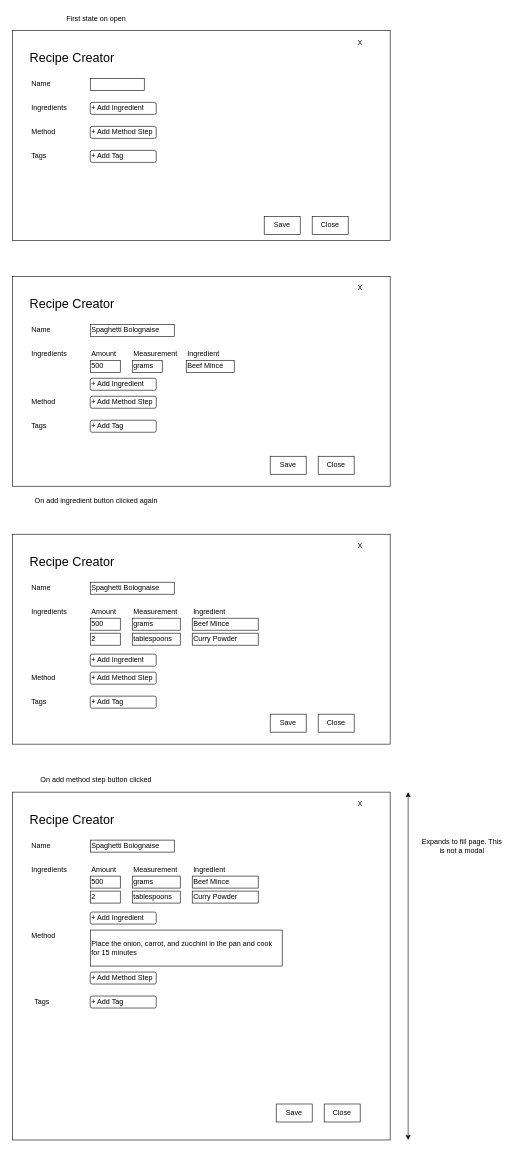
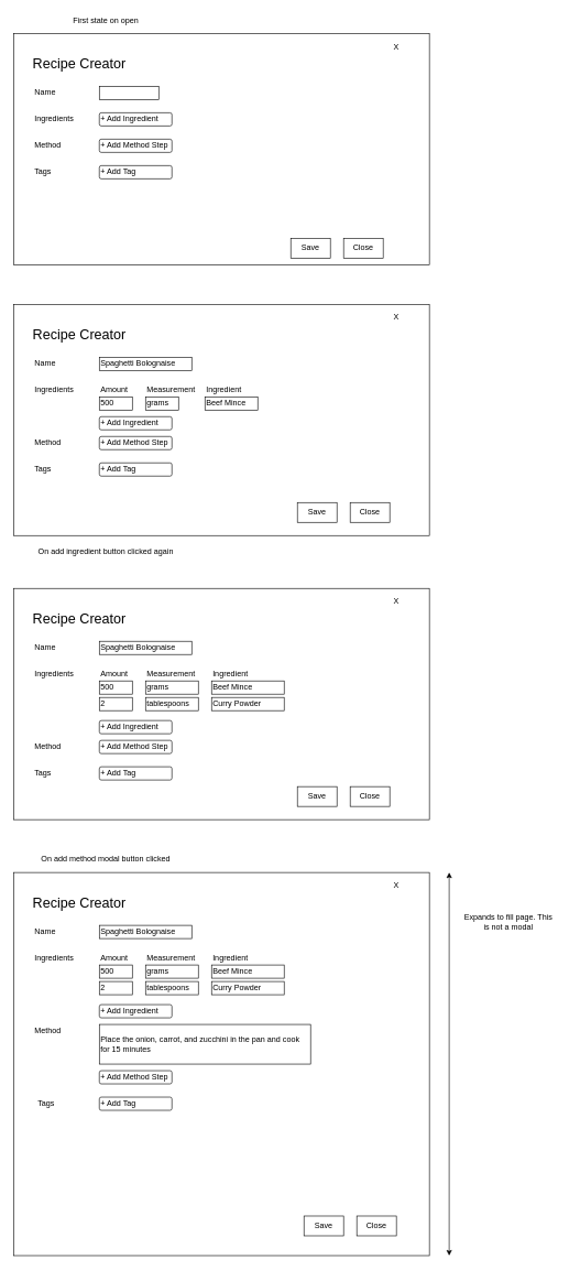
- <mxCell id="70" value="On add method step button clicked" style="text;html=1;strokeColor=none;fillColor=none;align=center;verticalAlign=middle;whiteSpace=wrap;rounded=0;" vertex="1" parent="1"><mxGeometry x="20" y="1290" width="280" height="20" as="geometry" /></mxCell>
+ <mxCell id="70" value="On add method modal button clicked" style="text;html=1;strokeColor=none;fillColor=none;align=center;verticalAlign=middle;whiteSpace=wrap;rounded=0;" vertex="1" parent="1"><mxGeometry x="20" y="1290" width="280" height="20" as="geometry" /></mxCell>
- <mxCell id="85" value="Expands to fill page. This is not a modal" style="text;html=1;strokeColor=none;fillColor=none;align=center;verticalAlign=middle;whiteSpace=wrap;rounded=0;" vertex="1" parent="1"><mxGeometry x="700" y="1400" width="140" height="20" as="geometry" /></mxCell>
+ <mxCell id="85" value="Expands to fill page. This is not a modal" style="text;html=1;strokeColor=none;fillColor=none;align=center;verticalAlign=middle;whiteSpace=wrap;rounded=0;" vertex="1" parent="1"><mxGeometry x="700" y="1385" width="140" height="20" as="geometry" /></mxCell>
